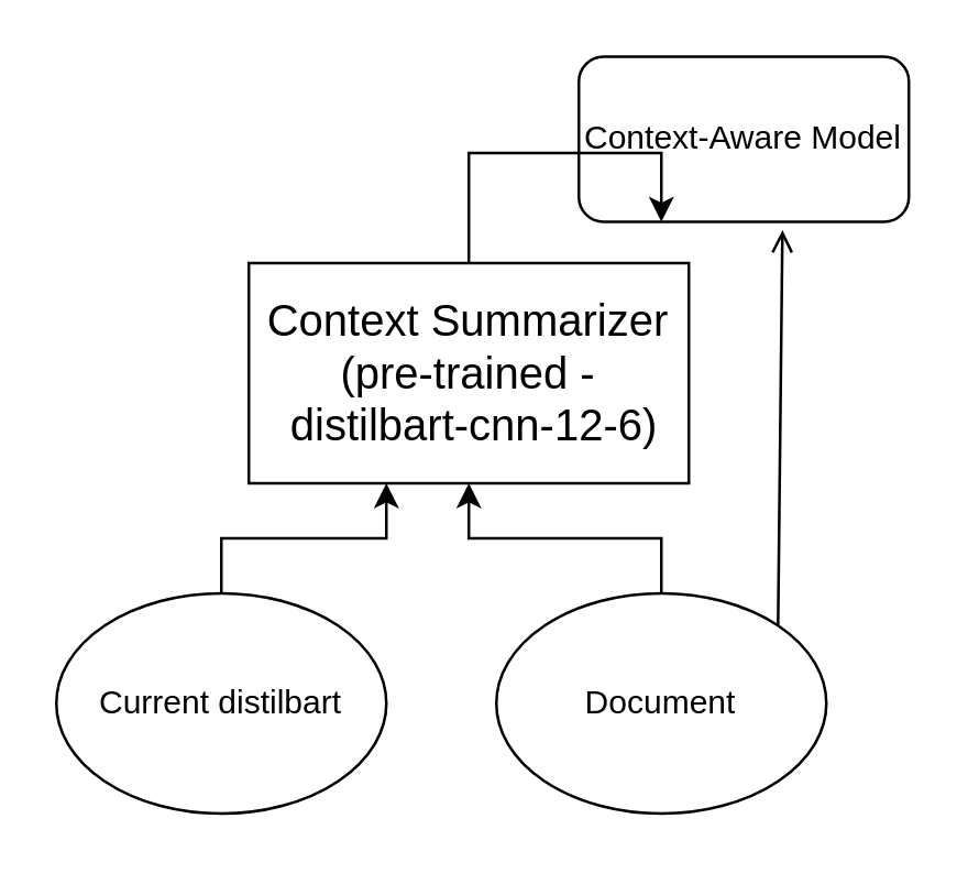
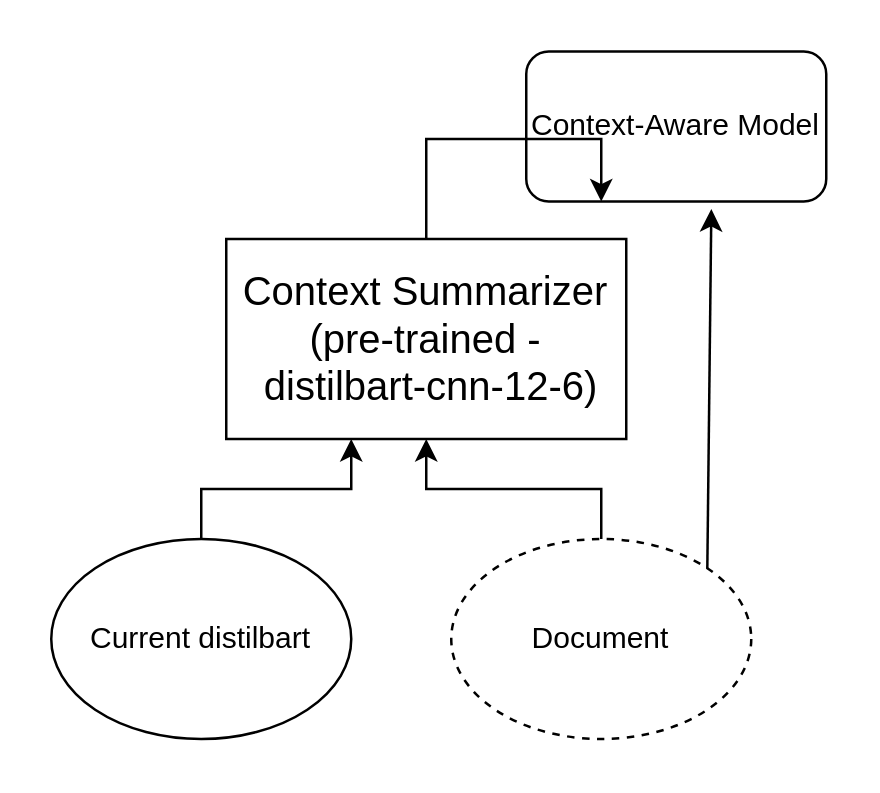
- <mxCell id="8" value="" style="endArrow=open;html=1;rounded=0;exitX=1;exitY=0;exitDx=0;exitDy=0;entryX=0.617;entryY=1.05;entryDx=0;entryDy=0;entryPerimeter=0;" edge="1" parent="1" source="6" target="7"><mxGeometry width="50" height="50" relative="1" as="geometry"><mxPoint x="250" y="55" as="sourcePoint" /><mxPoint x="300" y="5" as="targetPoint" /></mxGeometry></mxCell>
+ <mxCell id="8" value="" style="endArrow=classic;html=1;rounded=0;exitX=1;exitY=0;exitDx=0;exitDy=0;entryX=0.617;entryY=1.05;entryDx=0;entryDy=0;entryPerimeter=0;" edge="1" parent="1" source="6" target="7"><mxGeometry width="50" height="50" relative="1" as="geometry"><mxPoint x="250" y="55" as="sourcePoint" /><mxPoint x="300" y="5" as="targetPoint" /></mxGeometry></mxCell>
- <mxCell id="6" value="Document" style="ellipse;whiteSpace=wrap;html=1;" vertex="1" parent="1"><mxGeometry x="180" y="215" width="120" height="80" as="geometry" /></mxCell>
+ <mxCell id="6" value="Document" style="ellipse;whiteSpace=wrap;html=1;dashed=1;" vertex="1" parent="1"><mxGeometry x="180" y="215" width="120" height="80" as="geometry" /></mxCell>
